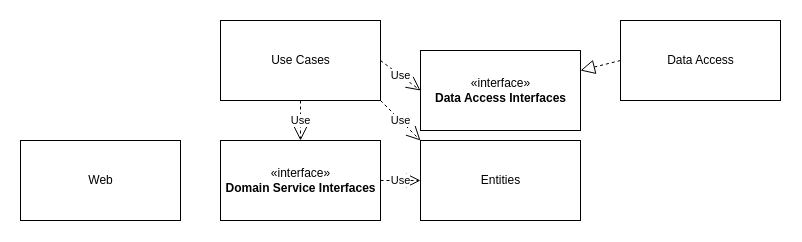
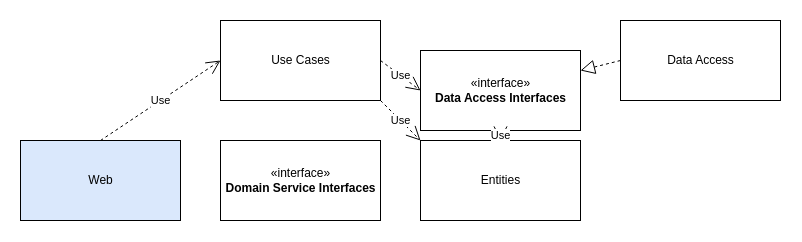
+ <mxCell id="6" value="Use" style="endArrow=open;endSize=12;dashed=1;html=1;exitX=0.5;exitY=0;exitDx=0;exitDy=0;entryX=0;entryY=0.5;entryDx=0;entryDy=0;" parent="1" source="2" target="3" edge="1"><mxGeometry width="160" relative="1" as="geometry"><mxPoint x="370" y="20" as="sourcePoint" /><mxPoint x="530" y="20" as="targetPoint" /></mxGeometry></mxCell>
- <mxCell id="7" value="Use" style="endArrow=open;endSize=12;dashed=1;html=1;exitX=0.5;exitY=1;exitDx=0;exitDy=0;" parent="1" source="3" target="12" edge="1"><mxGeometry width="160" relative="1" as="geometry"><mxPoint x="340" y="19.5" as="sourcePoint" /><mxPoint x="500" y="19.5" as="targetPoint" /></mxGeometry></mxCell>
+ <mxCell id="11" value="Use" style="endArrow=open;endSize=12;dashed=1;html=1;exitX=0.5;exitY=1;exitDx=0;exitDy=0;entryX=0.5;entryY=0;entryDx=0;entryDy=0;" parent="1" source="8" target="5" edge="1"><mxGeometry width="160" relative="1" as="geometry"><mxPoint x="530" y="170" as="sourcePoint" /><mxPoint x="650" y="90" as="targetPoint" /></mxGeometry></mxCell>
- <mxCell id="2" value="Web" style="html=1;" parent="1" vertex="1"><mxGeometry x="20" y="140" width="160" height="80" as="geometry" /></mxCell>
+ <mxCell id="2" value="Web" style="html=1;fillColor=#dae8fc;" parent="1" vertex="1"><mxGeometry x="20" y="140" width="160" height="80" as="geometry" /></mxCell>
- <mxCell id="13" value="Use" style="endArrow=open;endSize=12;dashed=1;html=1;exitX=1;exitY=0.5;exitDx=0;exitDy=0;entryX=0;entryY=0.5;entryDx=0;entryDy=0;" edge="1" parent="1" source="12" target="5"><mxGeometry width="160" relative="1" as="geometry"><mxPoint x="310" y="110" as="sourcePoint" /><mxPoint x="310" y="240" as="targetPoint" /></mxGeometry></mxCell>
